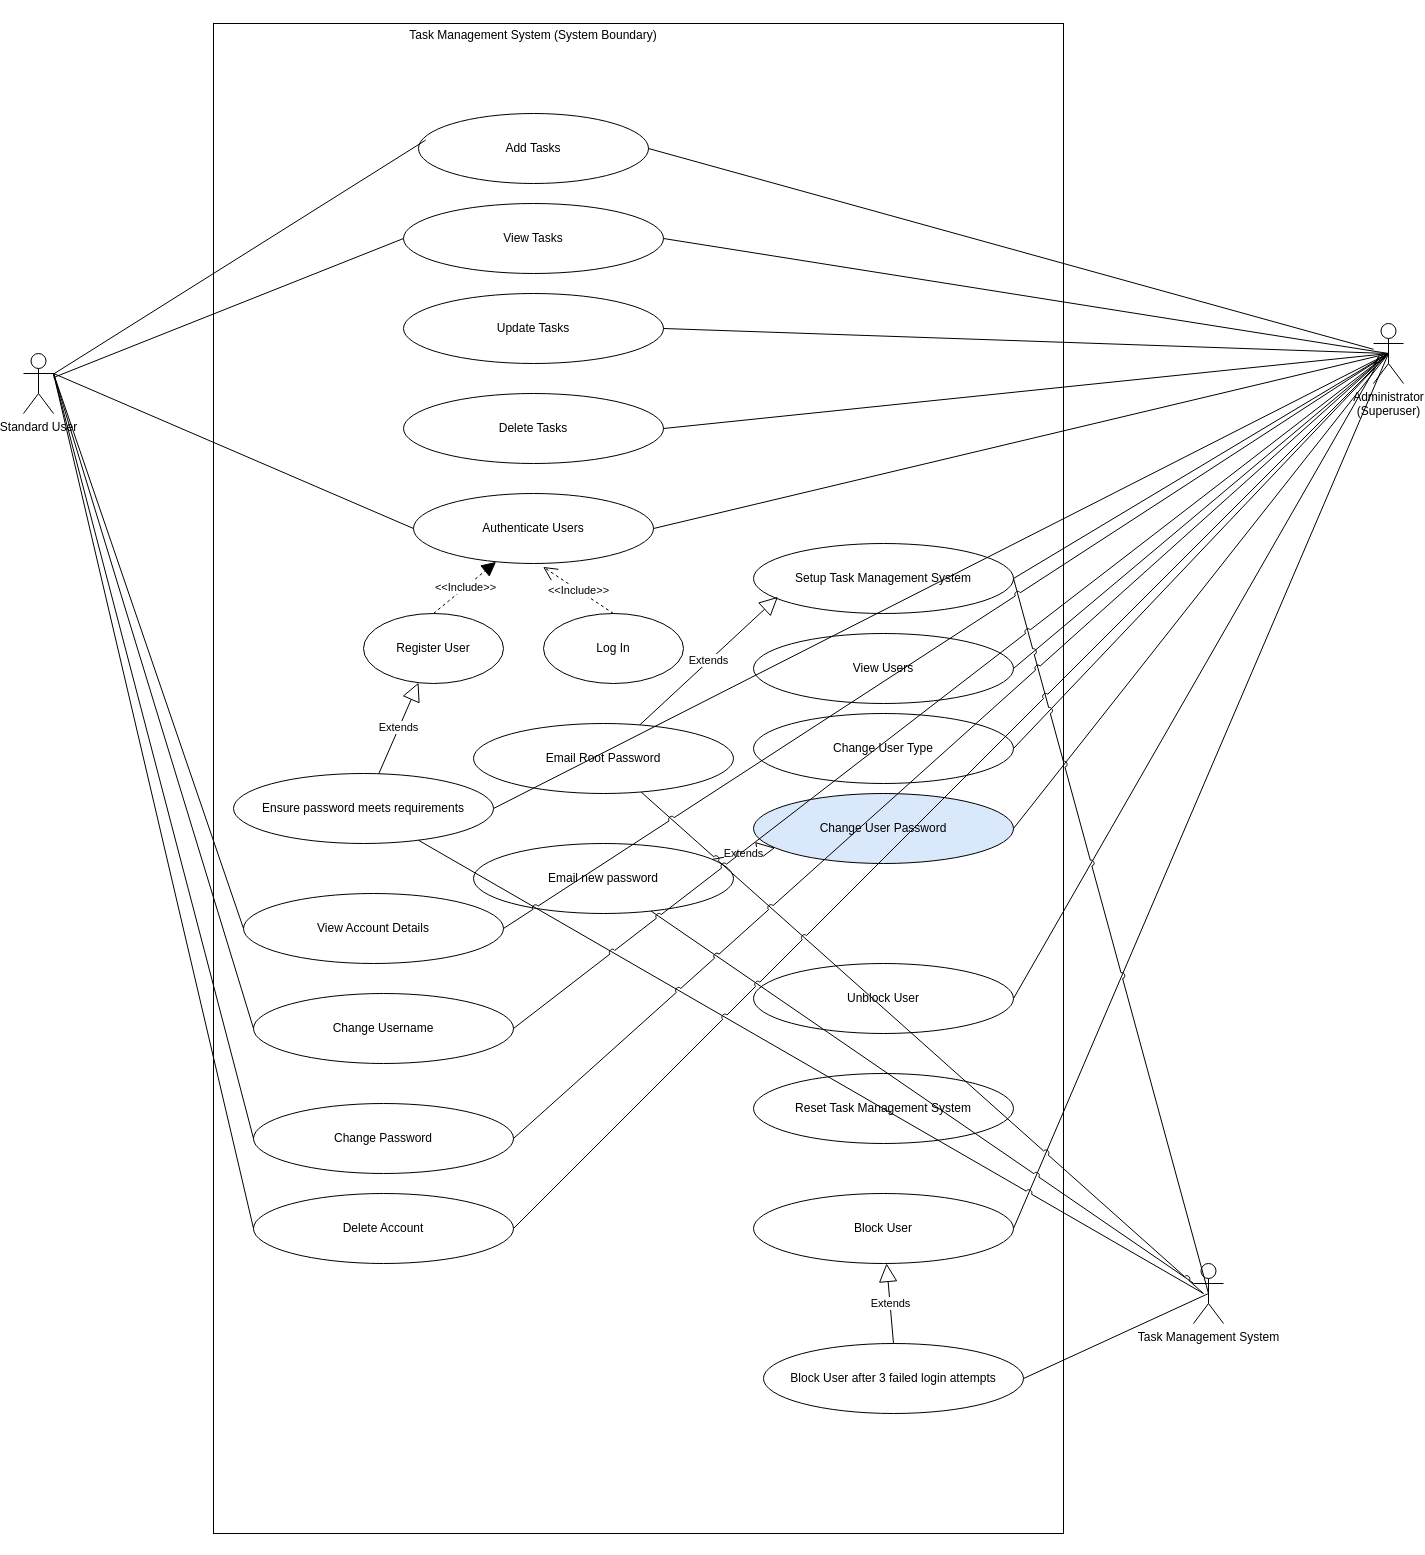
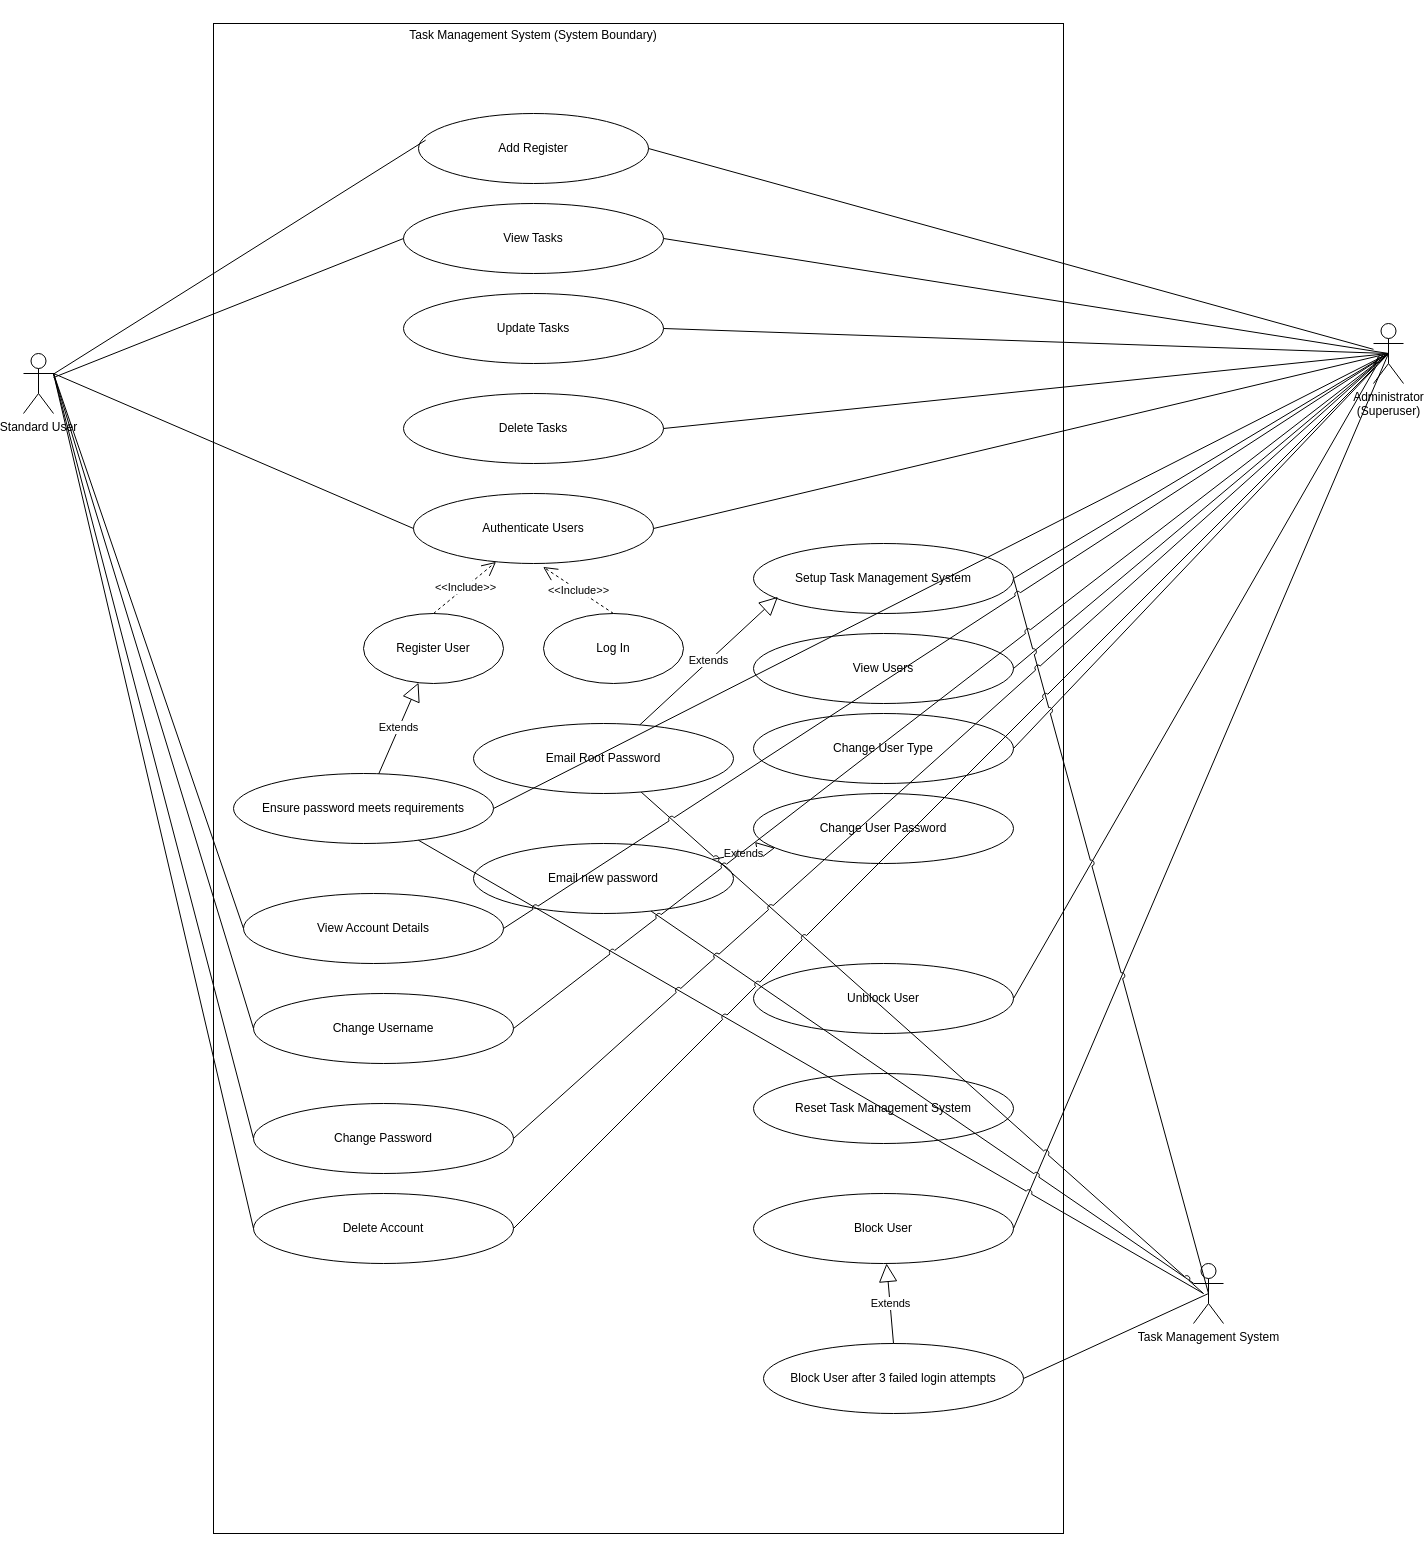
- <mxCell id="6" value="Add Tasks" style="ellipse;whiteSpace=wrap;html=1;" parent="1" vertex="1"><mxGeometry x="415" y="113" width="230" height="70" as="geometry" /></mxCell>
+ <mxCell id="6" value="Add Register" style="ellipse;whiteSpace=wrap;html=1;" parent="1" vertex="1"><mxGeometry x="415" y="113" width="230" height="70" as="geometry" /></mxCell>
- <mxCell id="21" value="&amp;lt;&amp;lt;Include&amp;gt;&amp;gt;" style="endArrow=block;endSize=12;dashed=1;html=1;rounded=0;entryX=0.344;entryY=0.977;entryDx=0;entryDy=0;entryPerimeter=0;exitX=0.5;exitY=0;exitDx=0;exitDy=0;" parent="1" source="19" target="10" edge="1"><mxGeometry width="160" relative="1" as="geometry"><mxPoint x="90" y="633" as="sourcePoint" /><mxPoint x="250" y="633" as="targetPoint" /></mxGeometry></mxCell>
+ <mxCell id="21" value="&amp;lt;&amp;lt;Include&amp;gt;&amp;gt;" style="endArrow=open;endSize=12;dashed=1;html=1;rounded=0;entryX=0.344;entryY=0.977;entryDx=0;entryDy=0;entryPerimeter=0;exitX=0.5;exitY=0;exitDx=0;exitDy=0;" parent="1" source="19" target="10" edge="1"><mxGeometry width="160" relative="1" as="geometry"><mxPoint x="90" y="633" as="sourcePoint" /><mxPoint x="250" y="633" as="targetPoint" /></mxGeometry></mxCell>
- <mxCell id="38" value="" style="endArrow=none;html=1;rounded=0;exitX=1;exitY=0.5;exitDx=0;exitDy=0;entryX=0.5;entryY=0.5;entryDx=0;entryDy=0;entryPerimeter=0;" edge="1" parent="1" source="26" target="4"><mxGeometry width="50" height="50" relative="1" as="geometry"><mxPoint x="1020" y="758" as="sourcePoint" /><mxPoint x="1145" y="363" as="targetPoint" /></mxGeometry></mxCell>
- <mxCell id="26" value="Change User Password" style="ellipse;whiteSpace=wrap;html=1;fillColor=#dae8fc;" vertex="1" parent="1"><mxGeometry x="750" y="793" width="260" height="70" as="geometry" /></mxCell>
+ <mxCell id="26" value="Change User Password" style="ellipse;whiteSpace=wrap;html=1;" vertex="1" parent="1"><mxGeometry x="750" y="793" width="260" height="70" as="geometry" /></mxCell>
